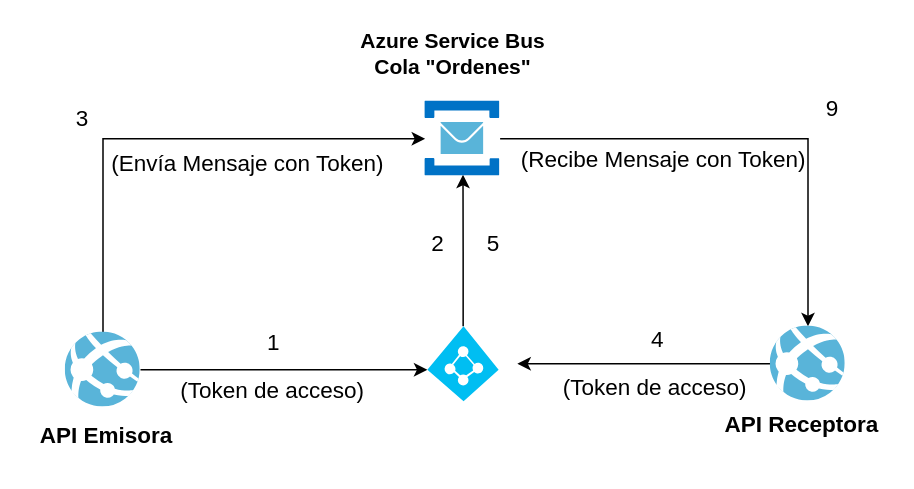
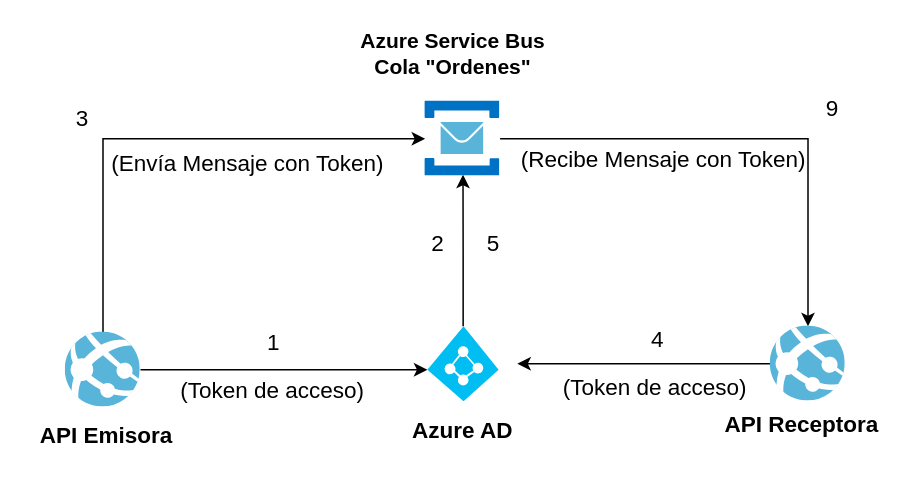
+ <mxCell id="14" value="Azure AD" style="text;html=1;strokeColor=none;fillColor=none;align=center;verticalAlign=middle;whiteSpace=wrap;rounded=0;fontStyle=1;fontSize=15;" parent="1" vertex="1"><mxGeometry x="253" y="271" width="110" height="30" as="geometry" /></mxCell>
